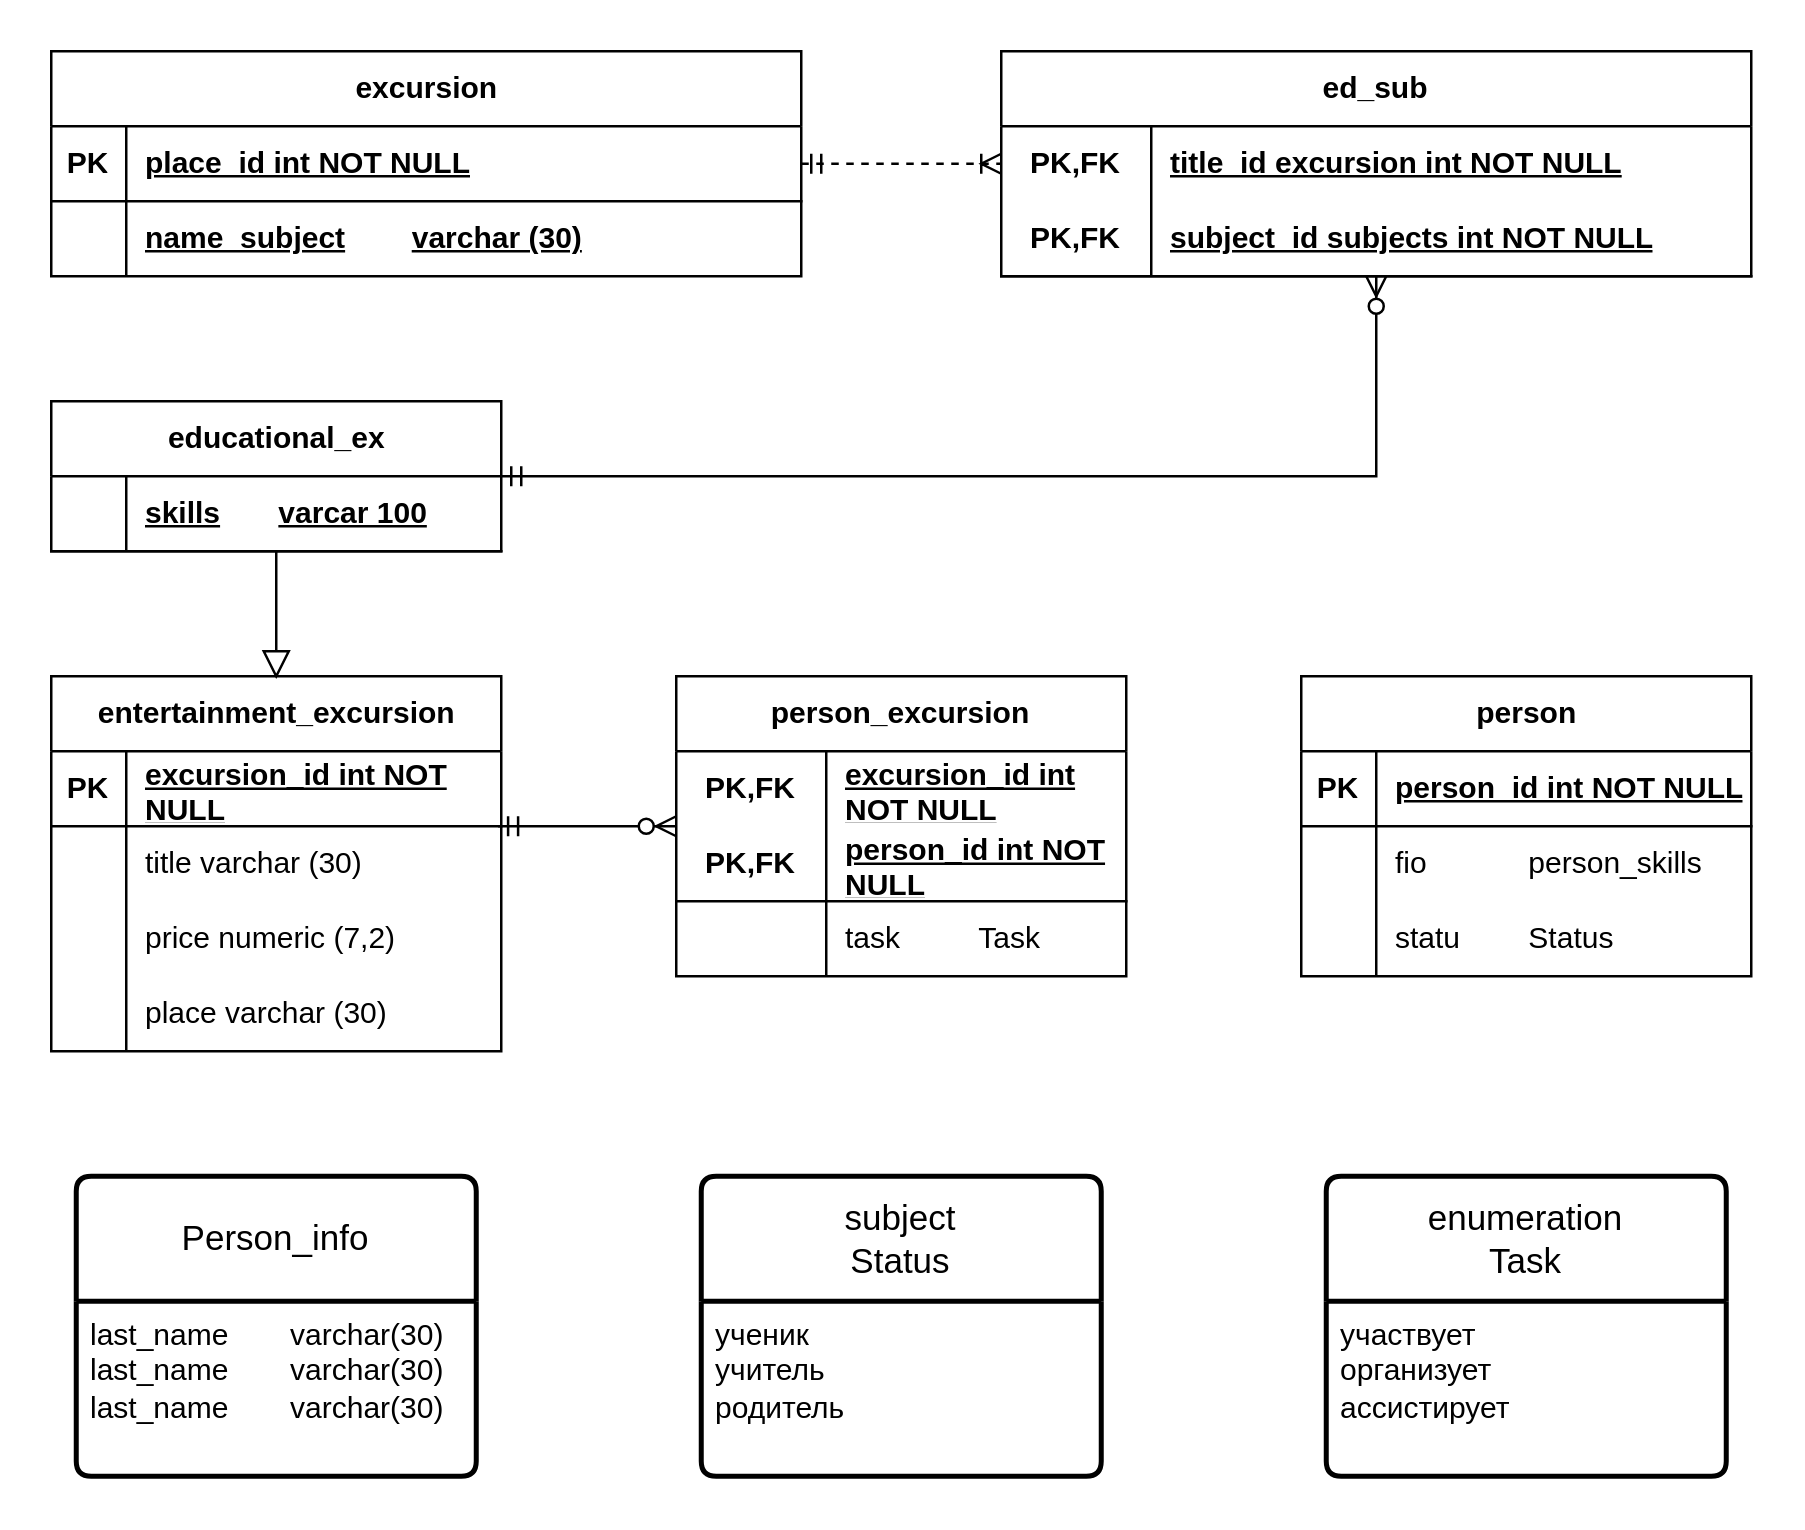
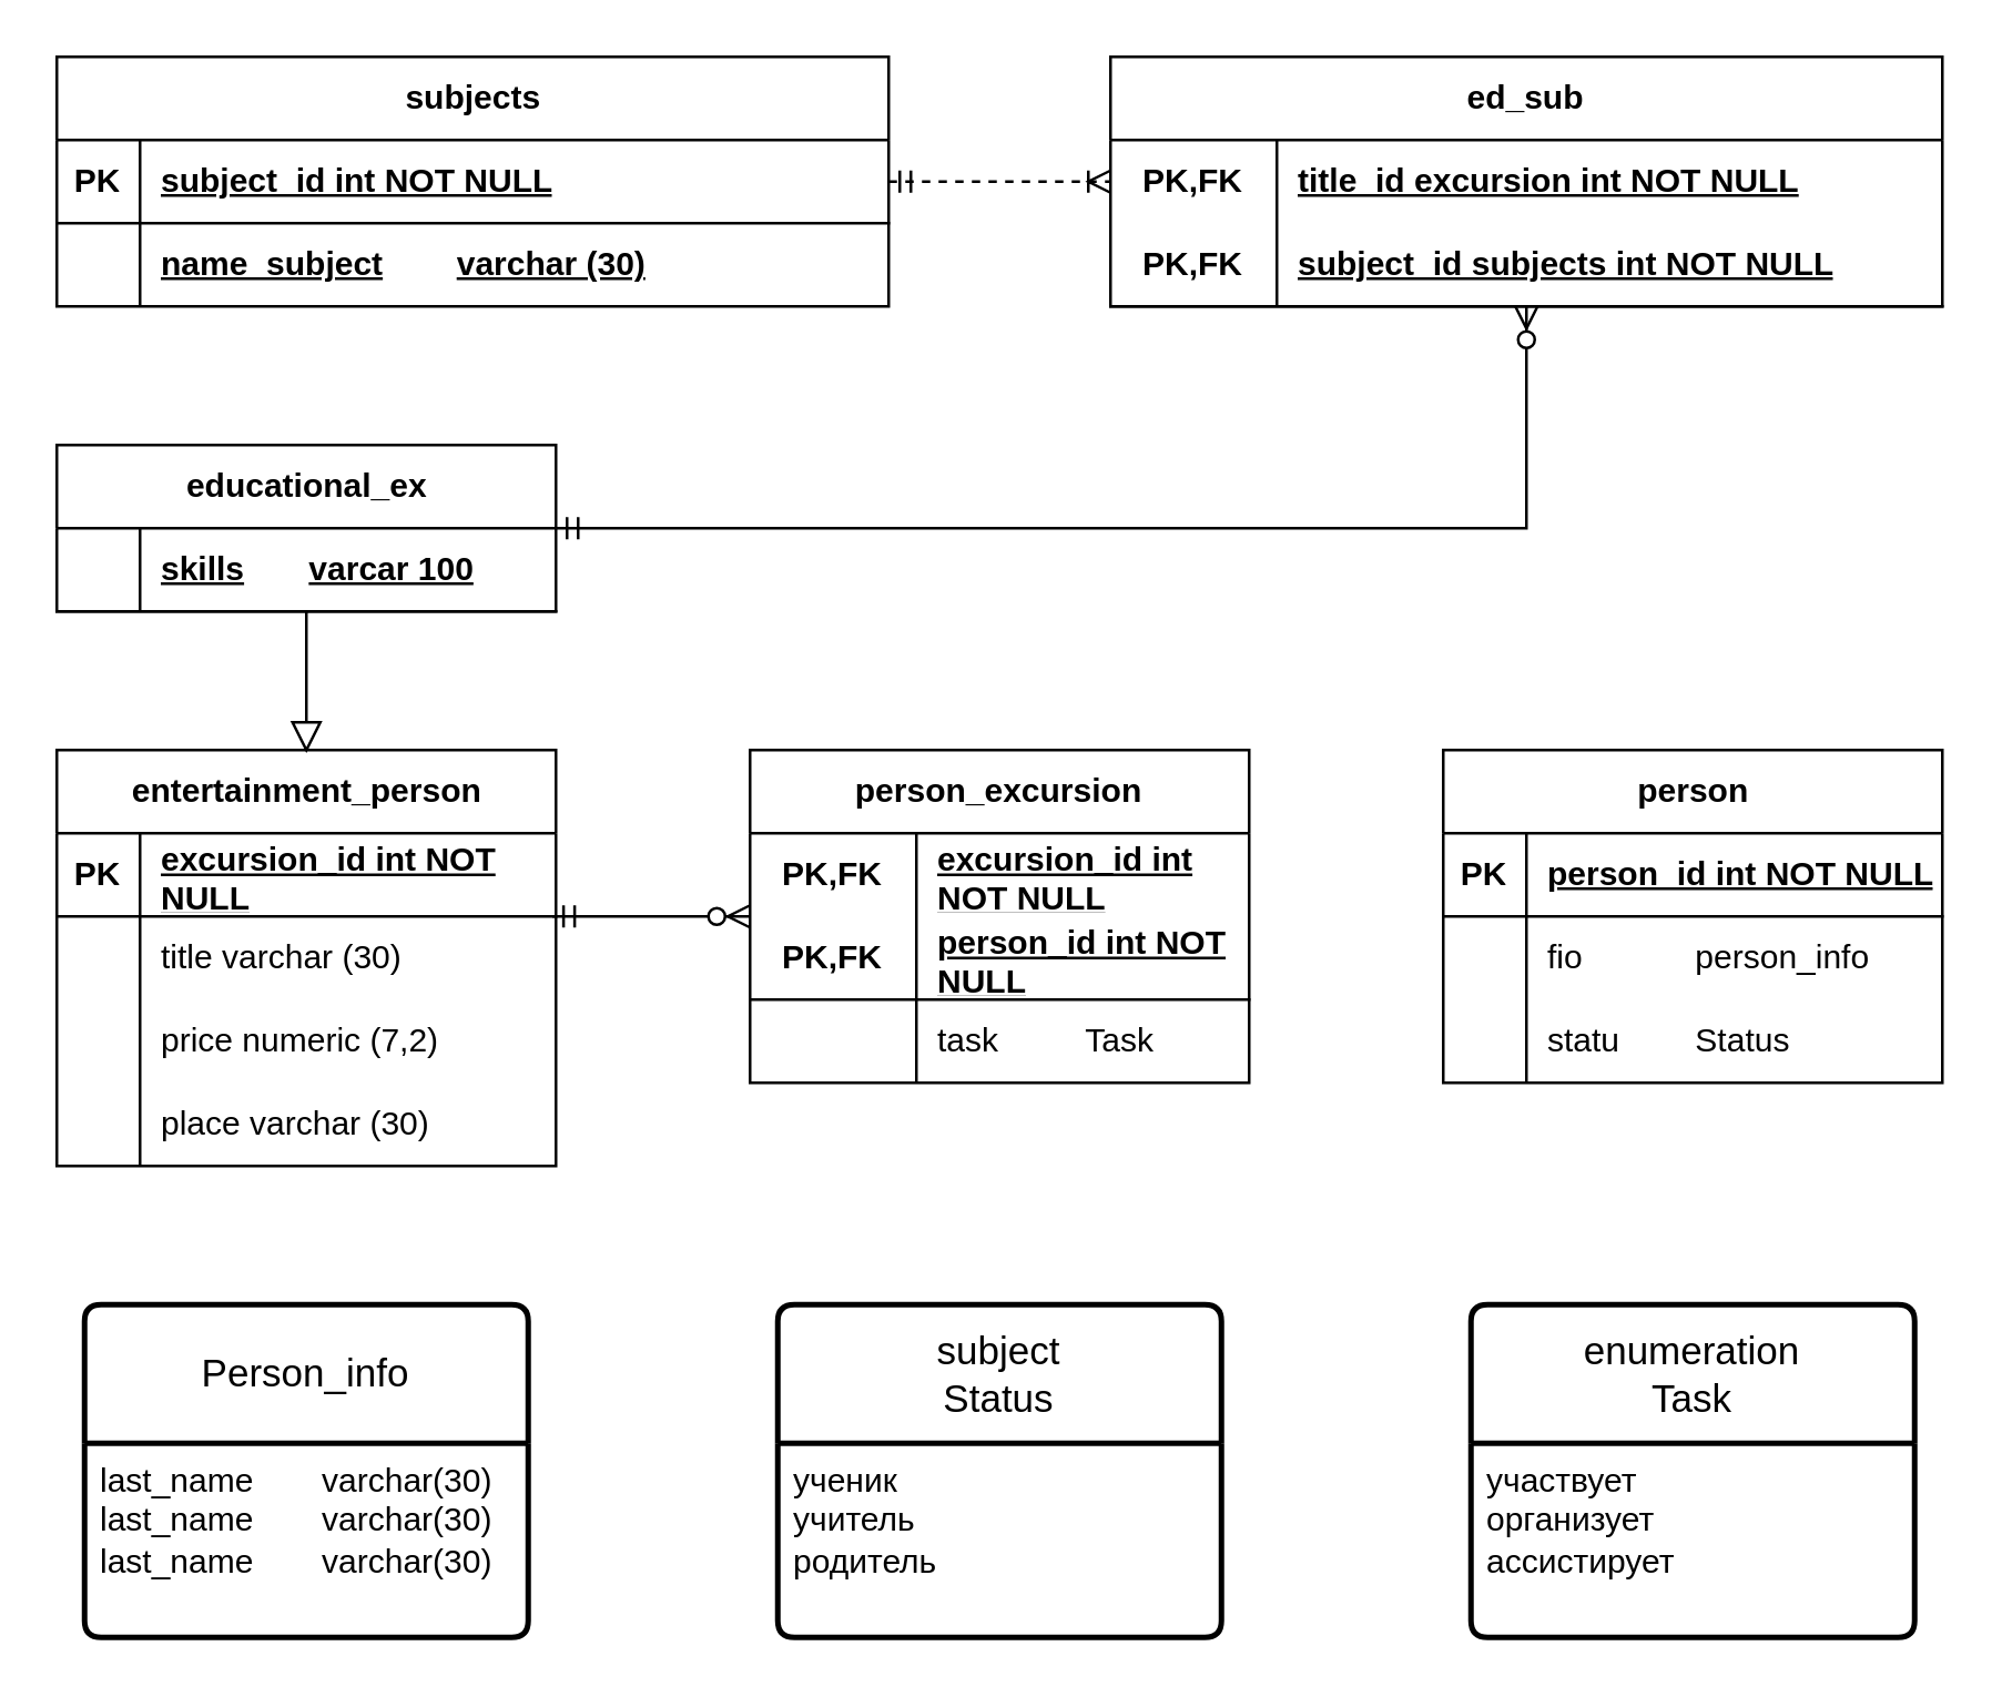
- <mxCell id="26" value="&lt;span style=&quot;text-wrap: wrap;&quot;&gt;excursion&lt;/span&gt;" style="shape=table;startSize=30;container=1;collapsible=1;childLayout=tableLayout;fixedRows=1;rowLines=0;fontStyle=1;align=center;resizeLast=1;html=1;" parent="1" vertex="1"><mxGeometry x="20" y="20" width="300" height="90" as="geometry" /></mxCell>
+ <mxCell id="26" value="&lt;span style=&quot;text-wrap: wrap;&quot;&gt;subjects&lt;/span&gt;" style="shape=table;startSize=30;container=1;collapsible=1;childLayout=tableLayout;fixedRows=1;rowLines=0;fontStyle=1;align=center;resizeLast=1;html=1;" parent="1" vertex="1"><mxGeometry x="20" y="20" width="300" height="90" as="geometry" /></mxCell>
- <mxCell id="29" value="place_id int NOT NULL" style="shape=partialRectangle;connectable=0;fillColor=none;top=0;left=0;bottom=0;right=0;align=left;spacingLeft=6;fontStyle=5;overflow=hidden;whiteSpace=wrap;html=1;" parent="27" vertex="1"><mxGeometry x="30" width="270" height="30" as="geometry"><mxRectangle width="270" height="30" as="alternateBounds" /></mxGeometry></mxCell>
+ <mxCell id="29" value="subject_id int NOT NULL" style="shape=partialRectangle;connectable=0;fillColor=none;top=0;left=0;bottom=0;right=0;align=left;spacingLeft=6;fontStyle=5;overflow=hidden;whiteSpace=wrap;html=1;" parent="27" vertex="1"><mxGeometry x="30" width="270" height="30" as="geometry"><mxRectangle width="270" height="30" as="alternateBounds" /></mxGeometry></mxCell>
- <mxCell id="6" value="entertainment_excursion" style="shape=table;startSize=30;container=1;collapsible=1;childLayout=tableLayout;fixedRows=1;rowLines=0;fontStyle=1;align=center;resizeLast=1;html=1;" parent="1" vertex="1"><mxGeometry x="20" y="270" width="180" height="150" as="geometry" /></mxCell>
+ <mxCell id="6" value="entertainment_person" style="shape=table;startSize=30;container=1;collapsible=1;childLayout=tableLayout;fixedRows=1;rowLines=0;fontStyle=1;align=center;resizeLast=1;html=1;" parent="1" vertex="1"><mxGeometry x="20" y="270" width="180" height="150" as="geometry" /></mxCell>
- <mxCell id="49" value="fio&lt;span style=&quot;white-space: pre;&quot;&gt;&#09;&lt;/span&gt;&lt;span style=&quot;white-space: pre;&quot;&gt;&#09;&lt;/span&gt;person_skills" style="shape=partialRectangle;connectable=0;fillColor=none;top=0;left=0;bottom=0;right=0;align=left;spacingLeft=6;overflow=hidden;whiteSpace=wrap;html=1;" parent="47" vertex="1"><mxGeometry x="30" width="150" height="30" as="geometry"><mxRectangle width="150" height="30" as="alternateBounds" /></mxGeometry></mxCell>
+ <mxCell id="49" value="fio&lt;span style=&quot;white-space: pre;&quot;&gt;&#09;&lt;/span&gt;&lt;span style=&quot;white-space: pre;&quot;&gt;&#09;&lt;/span&gt;person_info" style="shape=partialRectangle;connectable=0;fillColor=none;top=0;left=0;bottom=0;right=0;align=left;spacingLeft=6;overflow=hidden;whiteSpace=wrap;html=1;" parent="47" vertex="1"><mxGeometry x="30" width="150" height="30" as="geometry"><mxRectangle width="150" height="30" as="alternateBounds" /></mxGeometry></mxCell>
